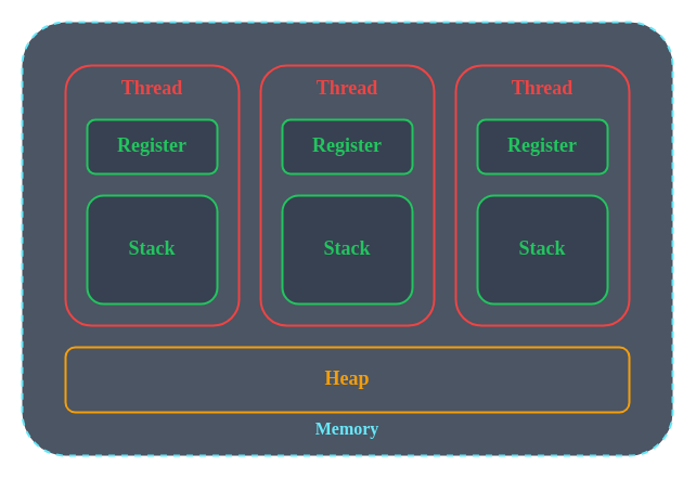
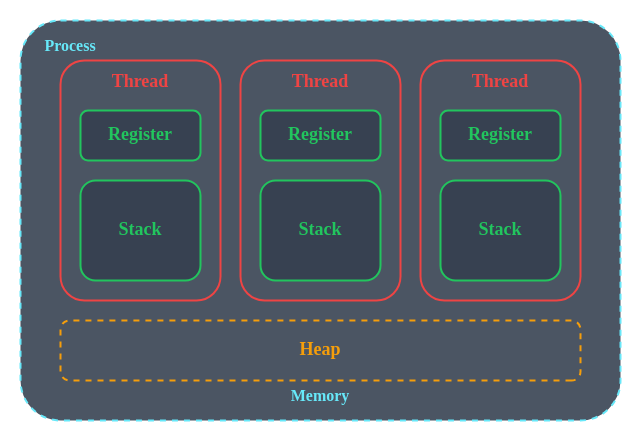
+ <mxCell id="3" value="&lt;b&gt;&lt;font style=&quot;&quot;&gt;Process&lt;/font&gt;&lt;/b&gt;" style="text;html=1;align=center;verticalAlign=middle;whiteSpace=wrap;rounded=0;fontSize=16;fontFamily=Tahoma;fontColor=#67E8F9;" vertex="1" parent="1"><mxGeometry x="40" y="30" width="60" height="30" as="geometry" /></mxCell>
- <mxCell id="5" value="&lt;font style=&quot;font-size: 18px;&quot;&gt;Heap&lt;/font&gt;" style="rounded=1;whiteSpace=wrap;html=1;fontFamily=Tahoma;fillColor=none;strokeColor=#F59E0B;fontColor=#F59E0B;fontSize=24;fontStyle=1;strokeWidth=2;spacing=0;flipV=1;flipH=1;spacingTop=-7;" vertex="1" parent="1"><mxGeometry x="60" y="320" width="520" height="60" as="geometry" /></mxCell>
+ <mxCell id="5" value="&lt;font style=&quot;font-size: 18px;&quot;&gt;Heap&lt;/font&gt;" style="rounded=1;whiteSpace=wrap;html=1;fontFamily=Tahoma;fillColor=none;strokeColor=#F59E0B;fontColor=#F59E0B;fontSize=24;fontStyle=1;strokeWidth=2;spacing=0;flipV=1;flipH=1;spacingTop=-7;dashed=1;" vertex="1" parent="1"><mxGeometry x="60" y="320" width="520" height="60" as="geometry" /></mxCell>
